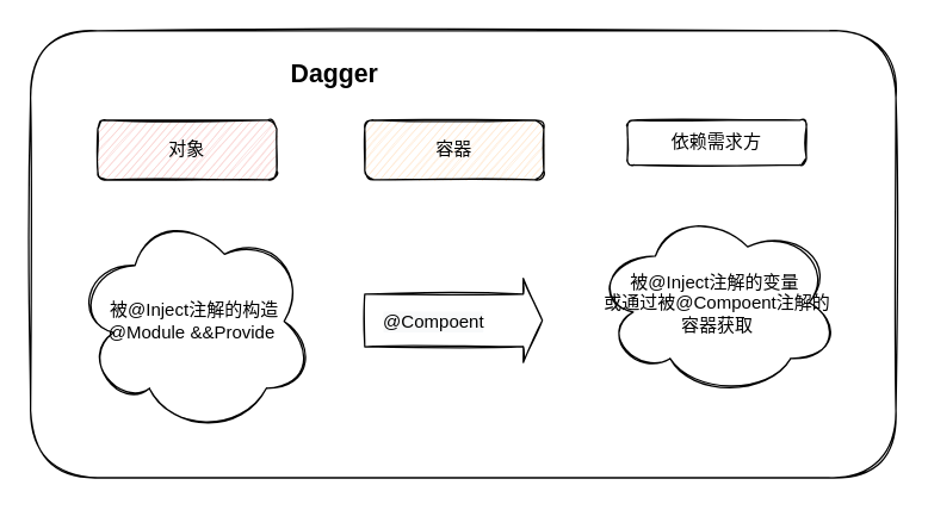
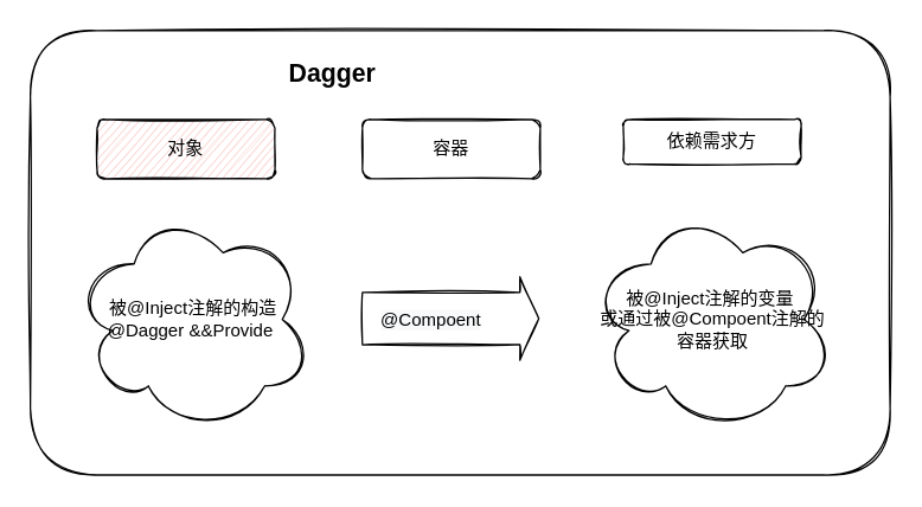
- <mxCell id="4" value="容器" style="rounded=1;whiteSpace=wrap;html=1;sketch=1;fillColor=#ffe6cc;" vertex="1" parent="1"><mxGeometry x="244" y="80" width="120" height="40" as="geometry" /></mxCell>
+ <mxCell id="4" value="容器" style="rounded=1;whiteSpace=wrap;html=1;sketch=1;" vertex="1" parent="1"><mxGeometry x="244" y="80" width="120" height="40" as="geometry" /></mxCell>
- <mxCell id="9" value="被@Inject注解的变量&amp;nbsp;&lt;br&gt;或通过被@Compoent注解的容器获取" style="ellipse;shape=cloud;whiteSpace=wrap;html=1;rounded=1;sketch=1;" vertex="1" parent="1"><mxGeometry x="397.5" y="140" width="165" height="125" as="geometry" /></mxCell>
+ <mxCell id="9" value="被@Inject注解的变量&amp;nbsp;&lt;br&gt;或通过被@Compoent注解的容器获取" style="ellipse;shape=cloud;whiteSpace=wrap;html=1;rounded=1;sketch=1;" vertex="1" parent="1"><mxGeometry x="397.5" y="140" width="165" height="150" as="geometry" /></mxCell>
- <mxCell id="6" value="被@Inject注解的构造&lt;br&gt;@Module &amp;amp;&amp;amp;Provide&amp;nbsp;" style="ellipse;shape=cloud;whiteSpace=wrap;html=1;rounded=1;sketch=1;" vertex="1" parent="1"><mxGeometry x="50" y="140" width="160" height="150" as="geometry" /></mxCell>
+ <mxCell id="6" value="被@Inject注解的构造&lt;br&gt;@Dagger &amp;amp;&amp;amp;Provide&amp;nbsp;" style="ellipse;shape=cloud;whiteSpace=wrap;html=1;rounded=1;sketch=1;" vertex="1" parent="1"><mxGeometry x="50" y="140" width="160" height="150" as="geometry" /></mxCell>
